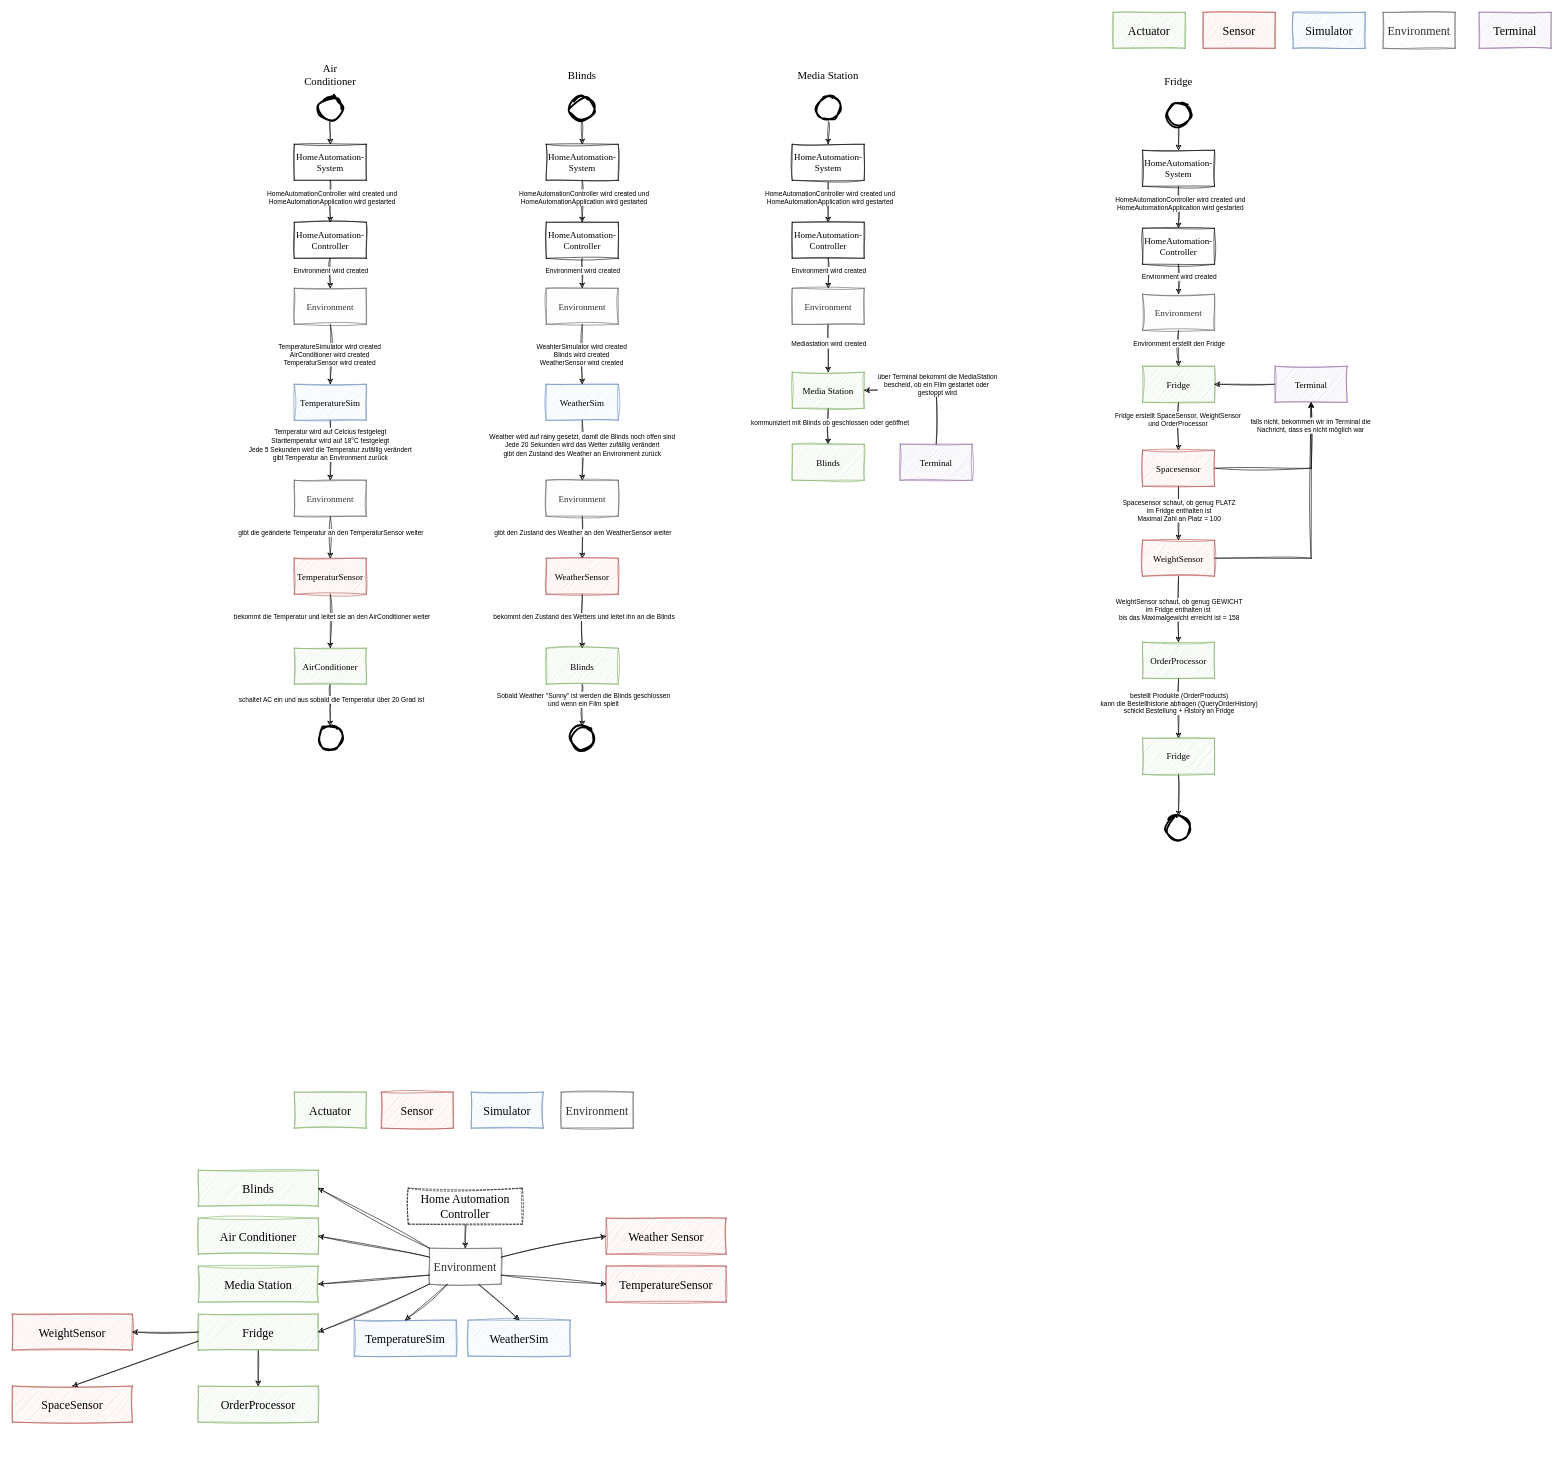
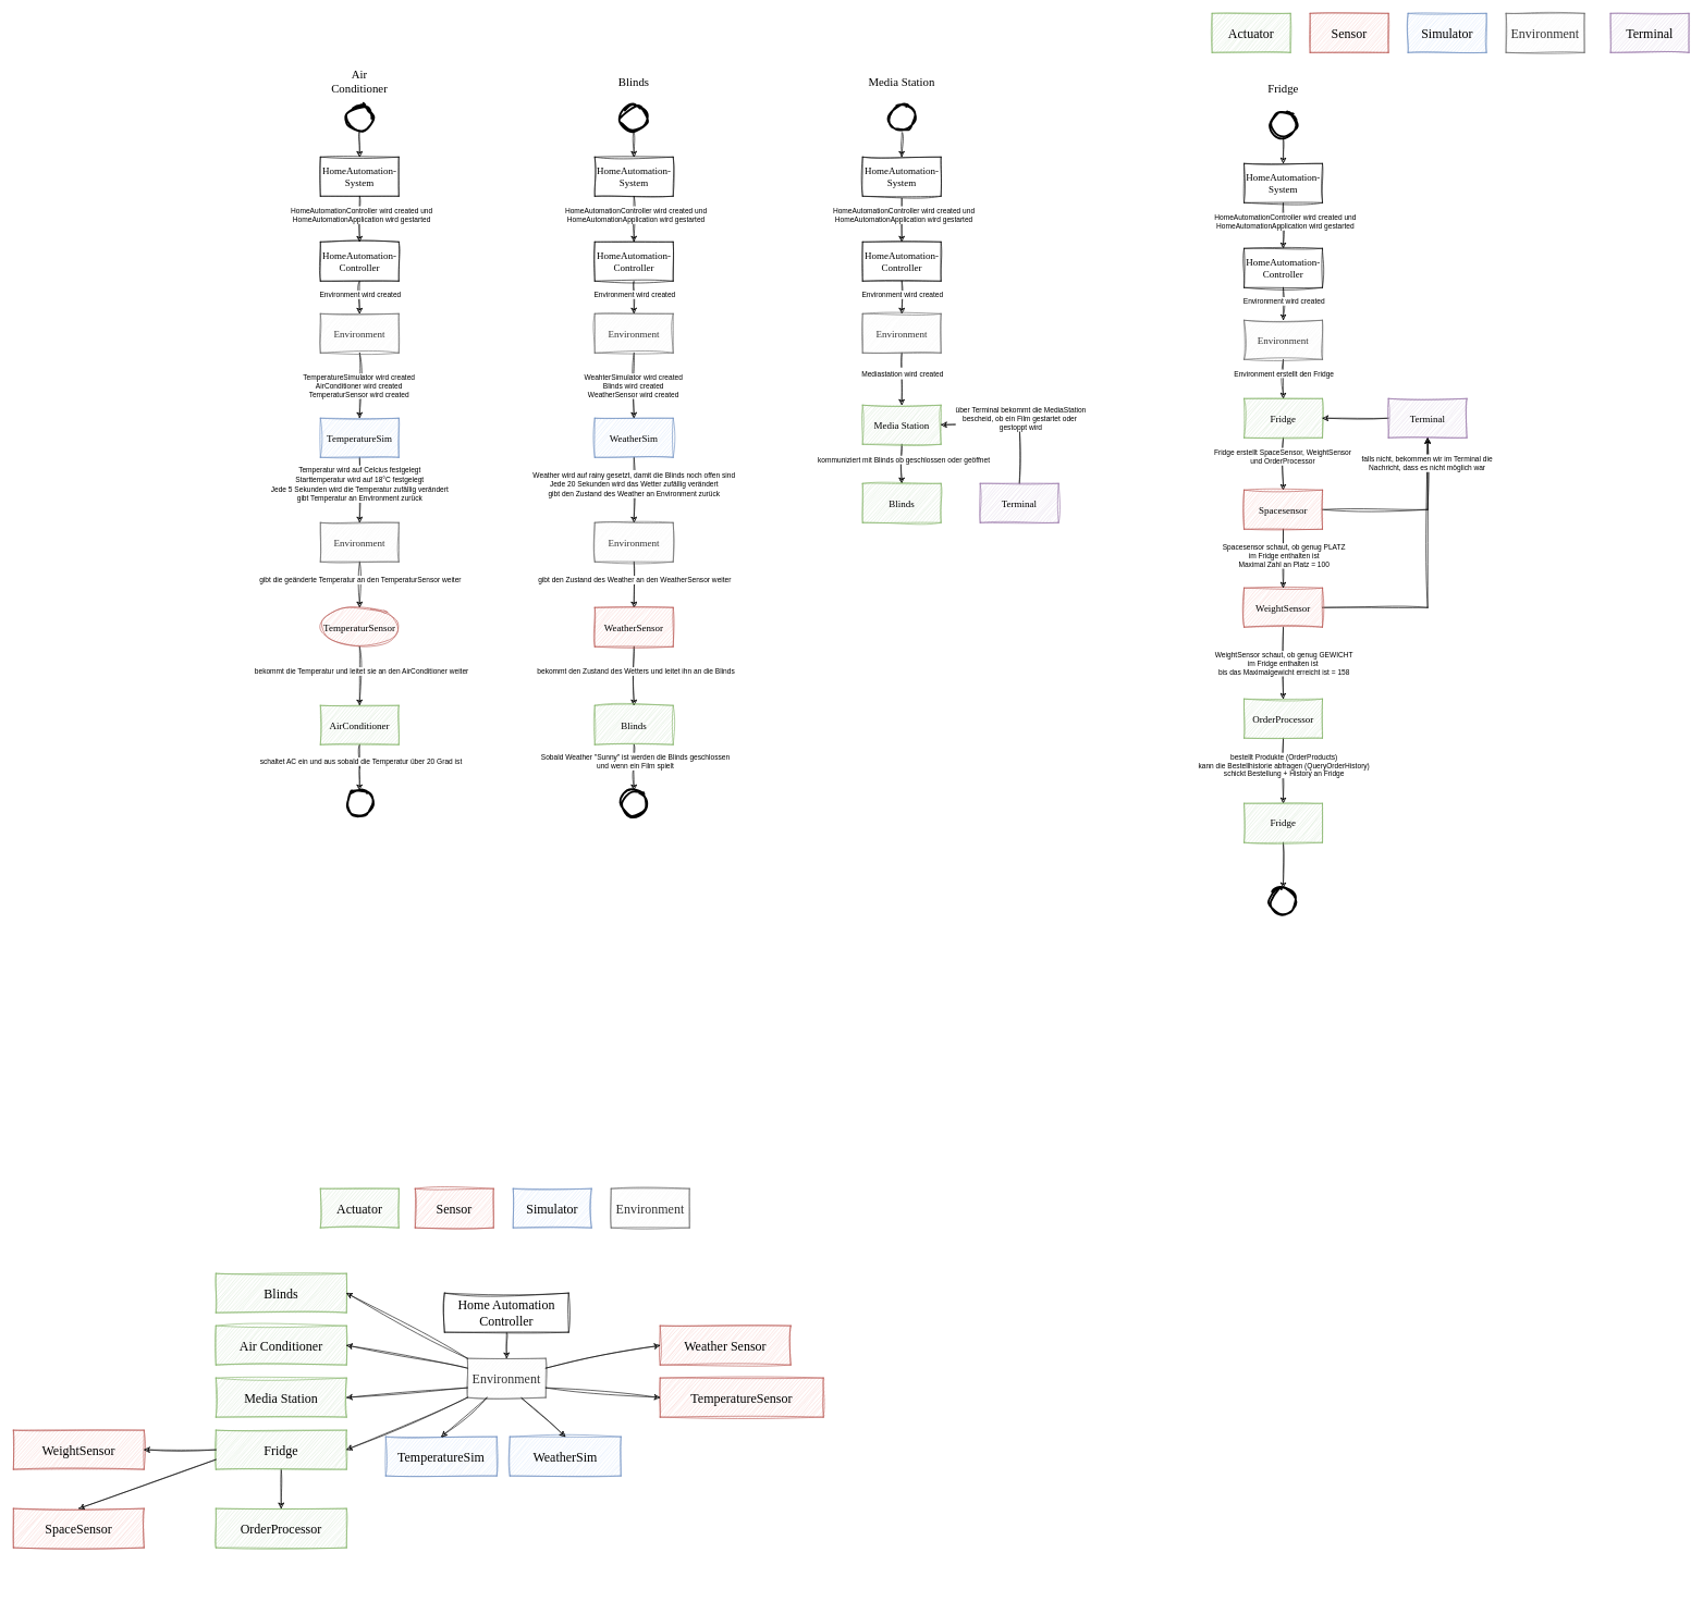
- <mxCell id="22" value="TemperaturSensor" style="rounded=0;whiteSpace=wrap;html=1;fontSize=15;sketch=1;curveFitting=1;jiggle=2;fillColor=#f8cecc;strokeColor=#b85450;fontFamily=Architects Daughter;fontSource=https%3A%2F%2Ffonts.googleapis.com%2Fcss%3Ffamily%3DArchitects%2BDaughter;" vertex="1" parent="1"><mxGeometry x="490" y="930" width="120" height="60" as="geometry" /></mxCell>
+ <mxCell id="22" value="TemperaturSensor" style="ellipse;whiteSpace=wrap;html=1;fontSize=15;sketch=1;curveFitting=1;jiggle=2;fillColor=#f8cecc;strokeColor=#b85450;fontFamily=Architects Daughter;fontSource=https%3A%2F%2Ffonts.googleapis.com%2Fcss%3Ffamily%3DArchitects%2BDaughter;" vertex="1" parent="1"><mxGeometry x="490" y="930" width="120" height="60" as="geometry" /></mxCell>
- <mxCell id="84" value="Home Automation Controller" style="rounded=0;whiteSpace=wrap;html=1;sketch=1;hachureGap=4;jiggle=2;curveFitting=1;strokeWidth=1;fontFamily=Architects Daughter;fontSource=https%3A%2F%2Ffonts.googleapis.com%2Fcss%3Ffamily%3DArchitects%2BDaughter;fontSize=20;dashed=1;" vertex="1" parent="1"><mxGeometry x="680" y="1980" width="190" height="60" as="geometry" /></mxCell>
+ <mxCell id="84" value="Home Automation Controller" style="rounded=0;whiteSpace=wrap;html=1;sketch=1;hachureGap=4;jiggle=2;curveFitting=1;strokeWidth=1;fontFamily=Architects Daughter;fontSource=https%3A%2F%2Ffonts.googleapis.com%2Fcss%3Ffamily%3DArchitects%2BDaughter;fontSize=20;" vertex="1" parent="1"><mxGeometry x="680" y="1980" width="190" height="60" as="geometry" /></mxCell>
- <mxCell id="92" value="TemperatureSensor" style="rounded=0;whiteSpace=wrap;html=1;sketch=1;hachureGap=4;jiggle=2;curveFitting=1;strokeWidth=1;fontFamily=Architects Daughter;fontSource=https%3A%2F%2Ffonts.googleapis.com%2Fcss%3Ffamily%3DArchitects%2BDaughter;fontSize=20;fillColor=#f8cecc;strokeColor=#b85450;" vertex="1" parent="1"><mxGeometry x="1010" y="2110" width="200" height="60" as="geometry" /></mxCell>
+ <mxCell id="92" value="TemperatureSensor" style="rounded=0;whiteSpace=wrap;html=1;sketch=1;hachureGap=4;jiggle=2;curveFitting=1;strokeWidth=1;fontFamily=Architects Daughter;fontSource=https%3A%2F%2Ffonts.googleapis.com%2Fcss%3Ffamily%3DArchitects%2BDaughter;fontSize=20;fillColor=#f8cecc;strokeColor=#b85450;" vertex="1" parent="1"><mxGeometry x="1010" y="2110" width="250" height="60" as="geometry" /></mxCell>
